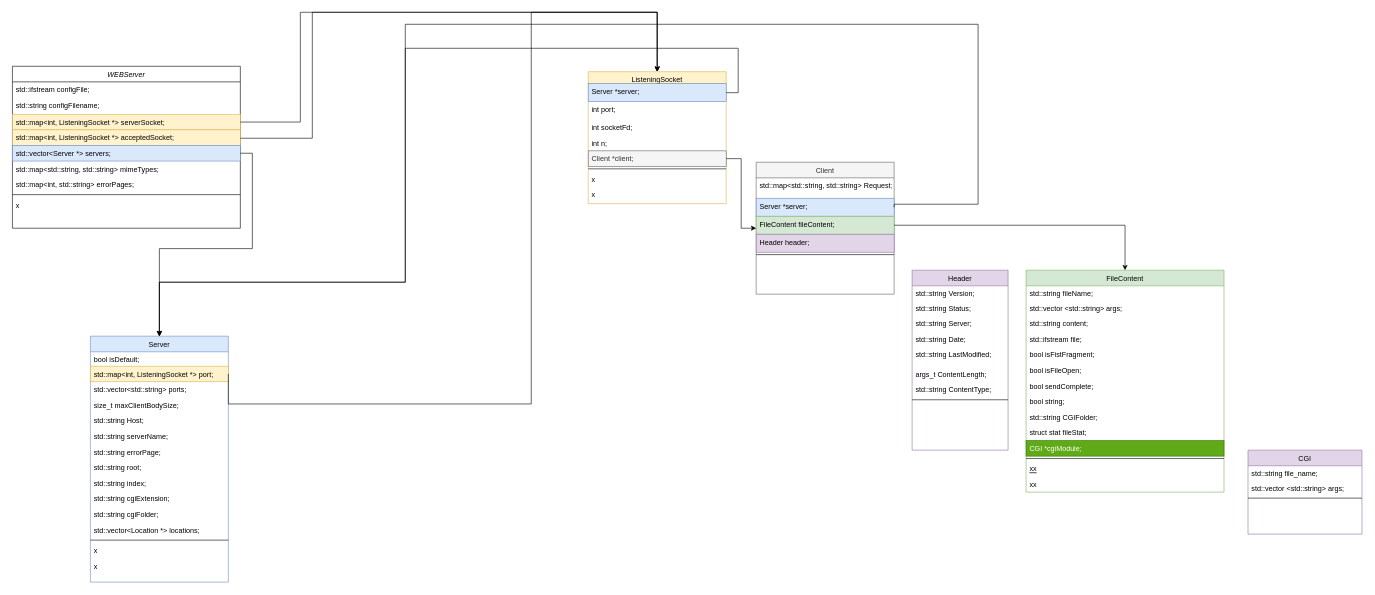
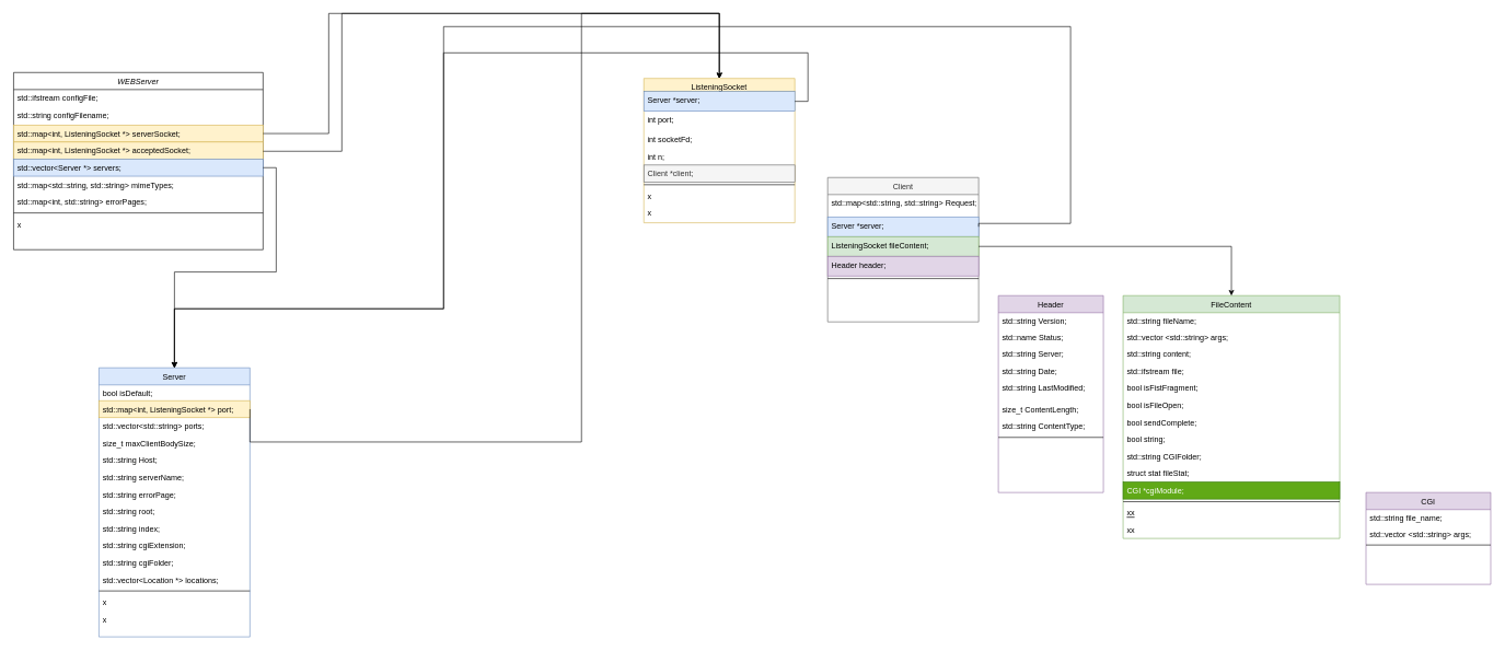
- <mxCell id="70" style="edgeStyle=orthogonalEdgeStyle;rounded=0;orthogonalLoop=1;jettySize=auto;html=1;" edge="1" parent="1" source="57" target="61"><mxGeometry relative="1" as="geometry" /></mxCell>
- <mxCell id="64" value="FileContent fileContent;" style="text;align=left;verticalAlign=top;spacingLeft=4;spacingRight=4;overflow=hidden;rotatable=0;points=[[0,0.5],[1,0.5]];portConstraint=eastwest;fillColor=#d5e8d4;strokeColor=#82b366;" vertex="1" parent="61"><mxGeometry y="90" width="230" height="30" as="geometry" /></mxCell>
+ <mxCell id="64" value="ListeningSocket fileContent;" style="text;align=left;verticalAlign=top;spacingLeft=4;spacingRight=4;overflow=hidden;rotatable=0;points=[[0,0.5],[1,0.5]];portConstraint=eastwest;fillColor=#d5e8d4;strokeColor=#82b366;" vertex="1" parent="61"><mxGeometry y="90" width="230" height="30" as="geometry" /></mxCell>
- <mxCell id="29" value="std::string Status;" style="text;align=left;verticalAlign=top;spacingLeft=4;spacingRight=4;overflow=hidden;rotatable=0;points=[[0,0.5],[1,0.5]];portConstraint=eastwest;" vertex="1" parent="27"><mxGeometry y="50" width="160" height="26" as="geometry" /></mxCell>
+ <mxCell id="29" value="std::name Status;" style="text;align=left;verticalAlign=top;spacingLeft=4;spacingRight=4;overflow=hidden;rotatable=0;points=[[0,0.5],[1,0.5]];portConstraint=eastwest;" vertex="1" parent="27"><mxGeometry y="50" width="160" height="26" as="geometry" /></mxCell>
- <mxCell id="33" value="args_t ContentLength;" style="text;align=left;verticalAlign=top;spacingLeft=4;spacingRight=4;overflow=hidden;rotatable=0;points=[[0,0.5],[1,0.5]];portConstraint=eastwest;" vertex="1" parent="27"><mxGeometry y="160" width="160" height="26" as="geometry" /></mxCell>
+ <mxCell id="33" value="size_t ContentLength;" style="text;align=left;verticalAlign=top;spacingLeft=4;spacingRight=4;overflow=hidden;rotatable=0;points=[[0,0.5],[1,0.5]];portConstraint=eastwest;" vertex="1" parent="27"><mxGeometry y="160" width="160" height="26" as="geometry" /></mxCell>
